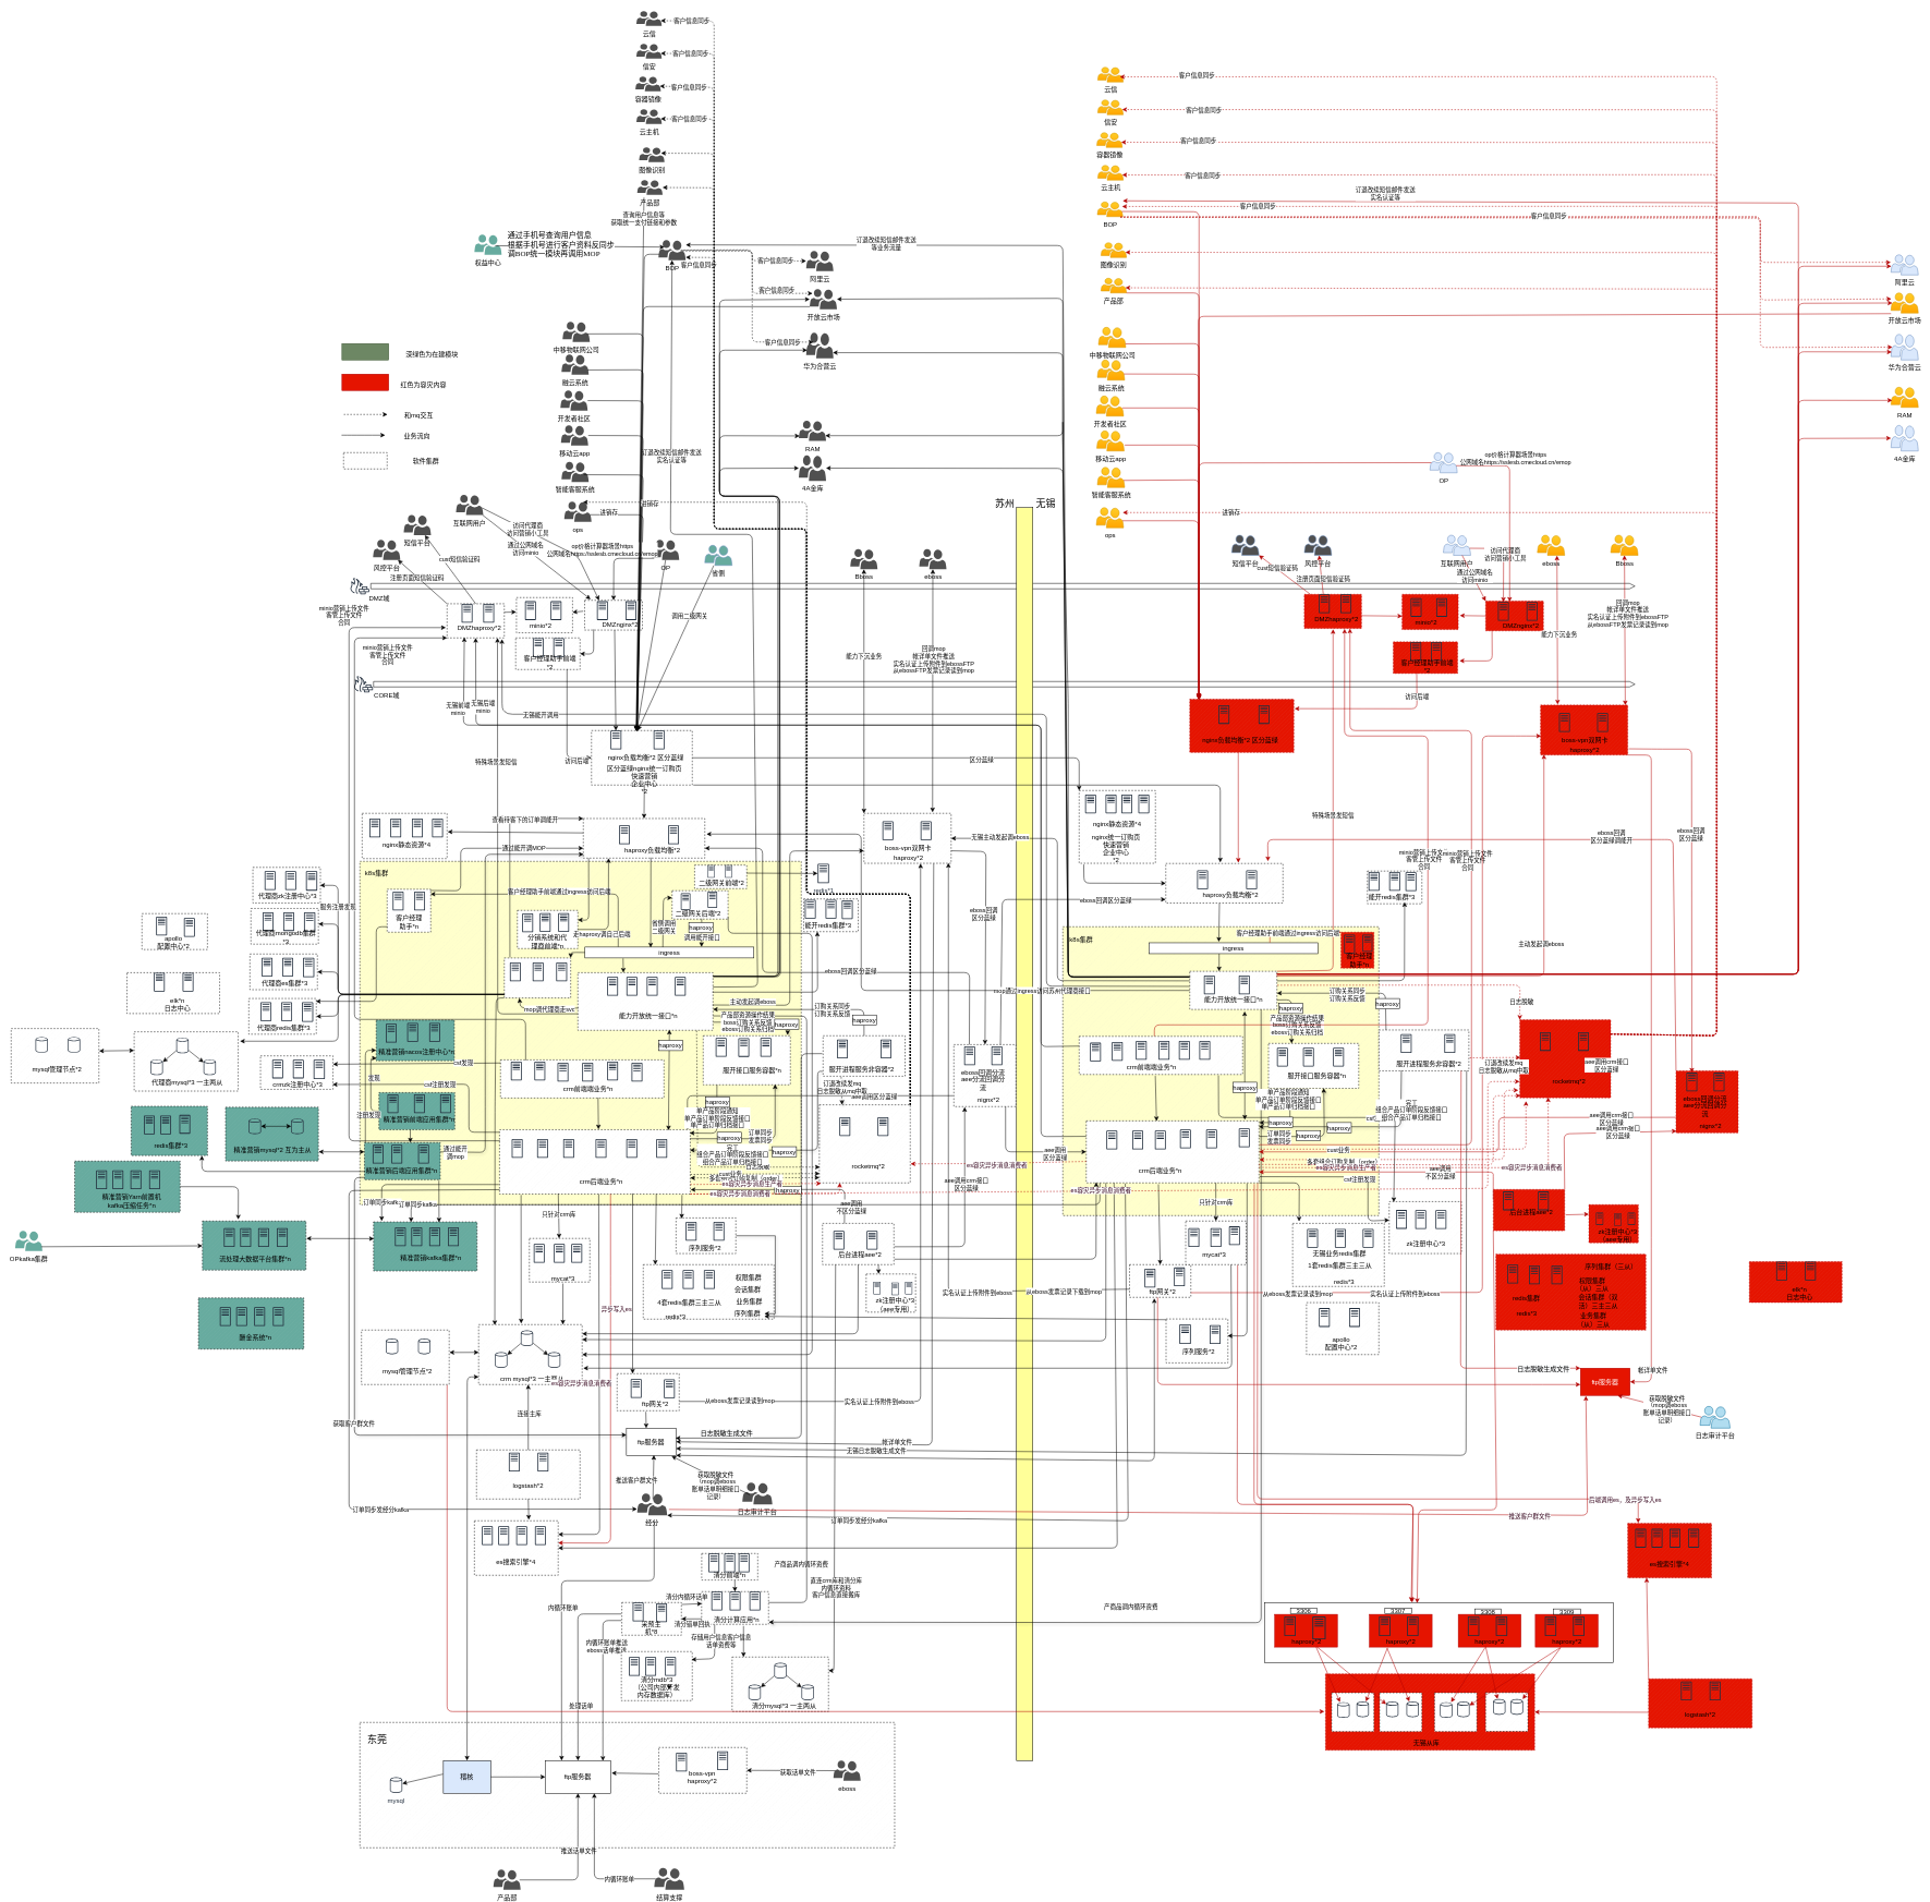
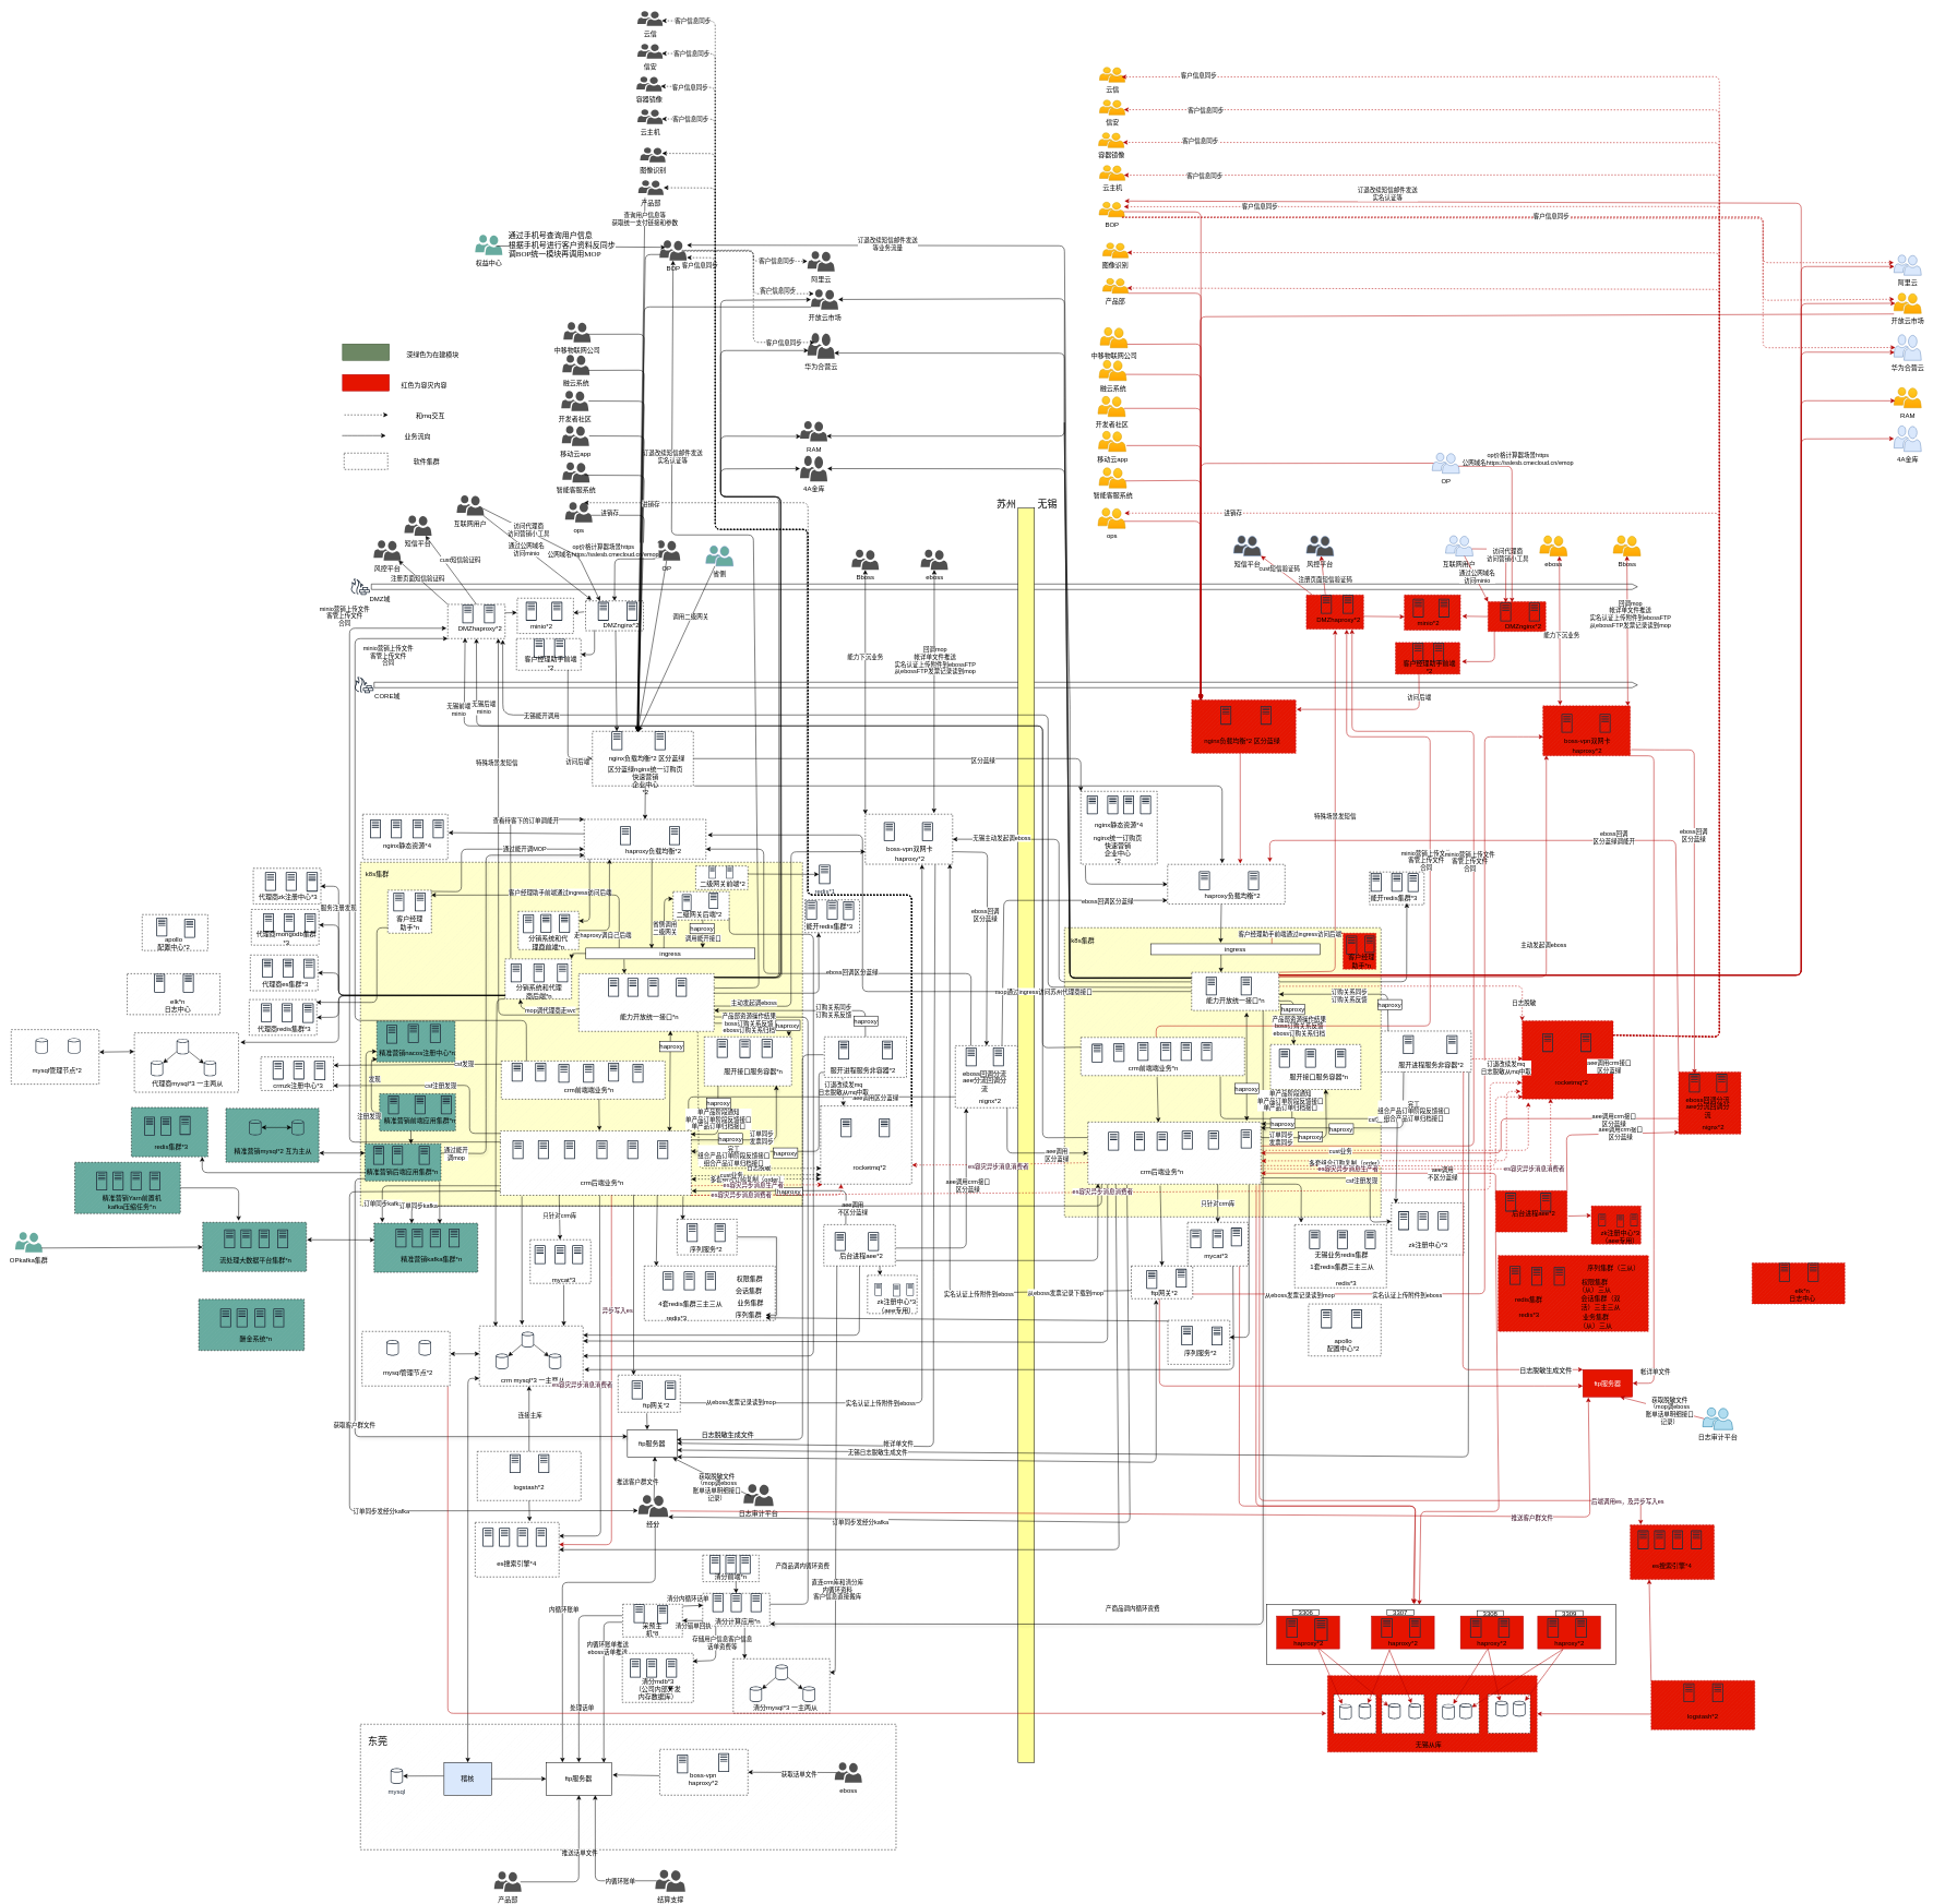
- <mxCell id="832" value="和mq交互" style="text;html=1;strokeColor=none;fillColor=none;align=center;verticalAlign=middle;whiteSpace=wrap;rounded=0;" parent="1" vertex="1"><mxGeometry x="736.61" y="751.5" width="63.39" height="20" as="geometry" /></mxCell>
+ <mxCell id="832" value="和mq交互" style="text;html=1;strokeColor=none;fillColor=none;align=center;verticalAlign=middle;whiteSpace=wrap;rounded=0;" parent="1" vertex="1"><mxGeometry x="756.61" y="751.5" width="63.39" height="20" as="geometry" /></mxCell>
+ <mxCell id="309" value="分销系统和代理商后端*n" style="text;html=1;strokeColor=none;fillColor=none;align=center;verticalAlign=middle;whiteSpace=wrap;rounded=0;" parent="1" vertex="1"><mxGeometry x="939" y="1806.59" width="97" height="20" as="geometry" /></mxCell>
- <mxCell id="570" value="mysql" style="outlineConnect=0;fontColor=#232F3E;gradientColor=none;fillColor=#232F3E;strokeColor=none;dashed=0;verticalLabelPosition=bottom;verticalAlign=top;align=center;html=1;fontSize=12;fontStyle=0;aspect=fixed;pointerEvents=1;shape=mxgraph.aws4.generic_database;" parent="1" vertex="1"><mxGeometry x="715.15" y="3260" width="22.69" height="30" as="geometry" /></mxCell>
+ <mxCell id="570" value="mysql" style="outlineConnect=0;fontColor=#232F3E;gradientColor=none;fillColor=#232F3E;strokeColor=none;dashed=0;verticalLabelPosition=bottom;verticalAlign=top;align=center;html=1;fontSize=12;fontStyle=0;aspect=fixed;pointerEvents=1;shape=mxgraph.aws4.generic_database;" parent="1" vertex="1"><mxGeometry x="715.15" y="3240" width="22.69" height="30" as="geometry" /></mxCell>
